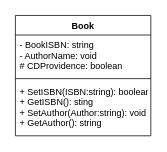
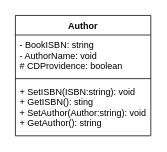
- <mxCell id="2" value="Book" style="swimlane;fontStyle=1;align=center;verticalAlign=top;childLayout=stackLayout;horizontal=1;startSize=26;horizontalStack=0;resizeParent=1;resizeParentMax=0;resizeLast=0;collapsible=1;marginBottom=0;" vertex="1" parent="1"><mxGeometry x="20" y="20" width="180" height="160" as="geometry" /></mxCell>
+ <mxCell id="2" value="Author" style="swimlane;fontStyle=1;align=center;verticalAlign=top;childLayout=stackLayout;horizontal=1;startSize=26;horizontalStack=0;resizeParent=1;resizeParentMax=0;resizeLast=0;collapsible=1;marginBottom=0;" vertex="1" parent="1"><mxGeometry x="20" y="20" width="180" height="160" as="geometry" /></mxCell>
- <mxCell id="5" value="+ SetISBN(ISBN:string): boolean&#10;+ GetISBN(): sting&#10;+ SetAuthor(Author:string): void&#10;+ GetAuthor(): string" style="text;strokeColor=none;fillColor=none;align=left;verticalAlign=top;spacingLeft=4;spacingRight=4;overflow=hidden;rotatable=0;points=[[0,0.5],[1,0.5]];portConstraint=eastwest;" vertex="1" parent="2"><mxGeometry y="88" width="180" height="72" as="geometry" /></mxCell>
+ <mxCell id="5" value="+ SetISBN(ISBN:string): void&#10;+ GetISBN(): sting&#10;+ SetAuthor(Author:string): void&#10;+ GetAuthor(): string" style="text;strokeColor=none;fillColor=none;align=left;verticalAlign=top;spacingLeft=4;spacingRight=4;overflow=hidden;rotatable=0;points=[[0,0.5],[1,0.5]];portConstraint=eastwest;" vertex="1" parent="2"><mxGeometry y="88" width="180" height="72" as="geometry" /></mxCell>
